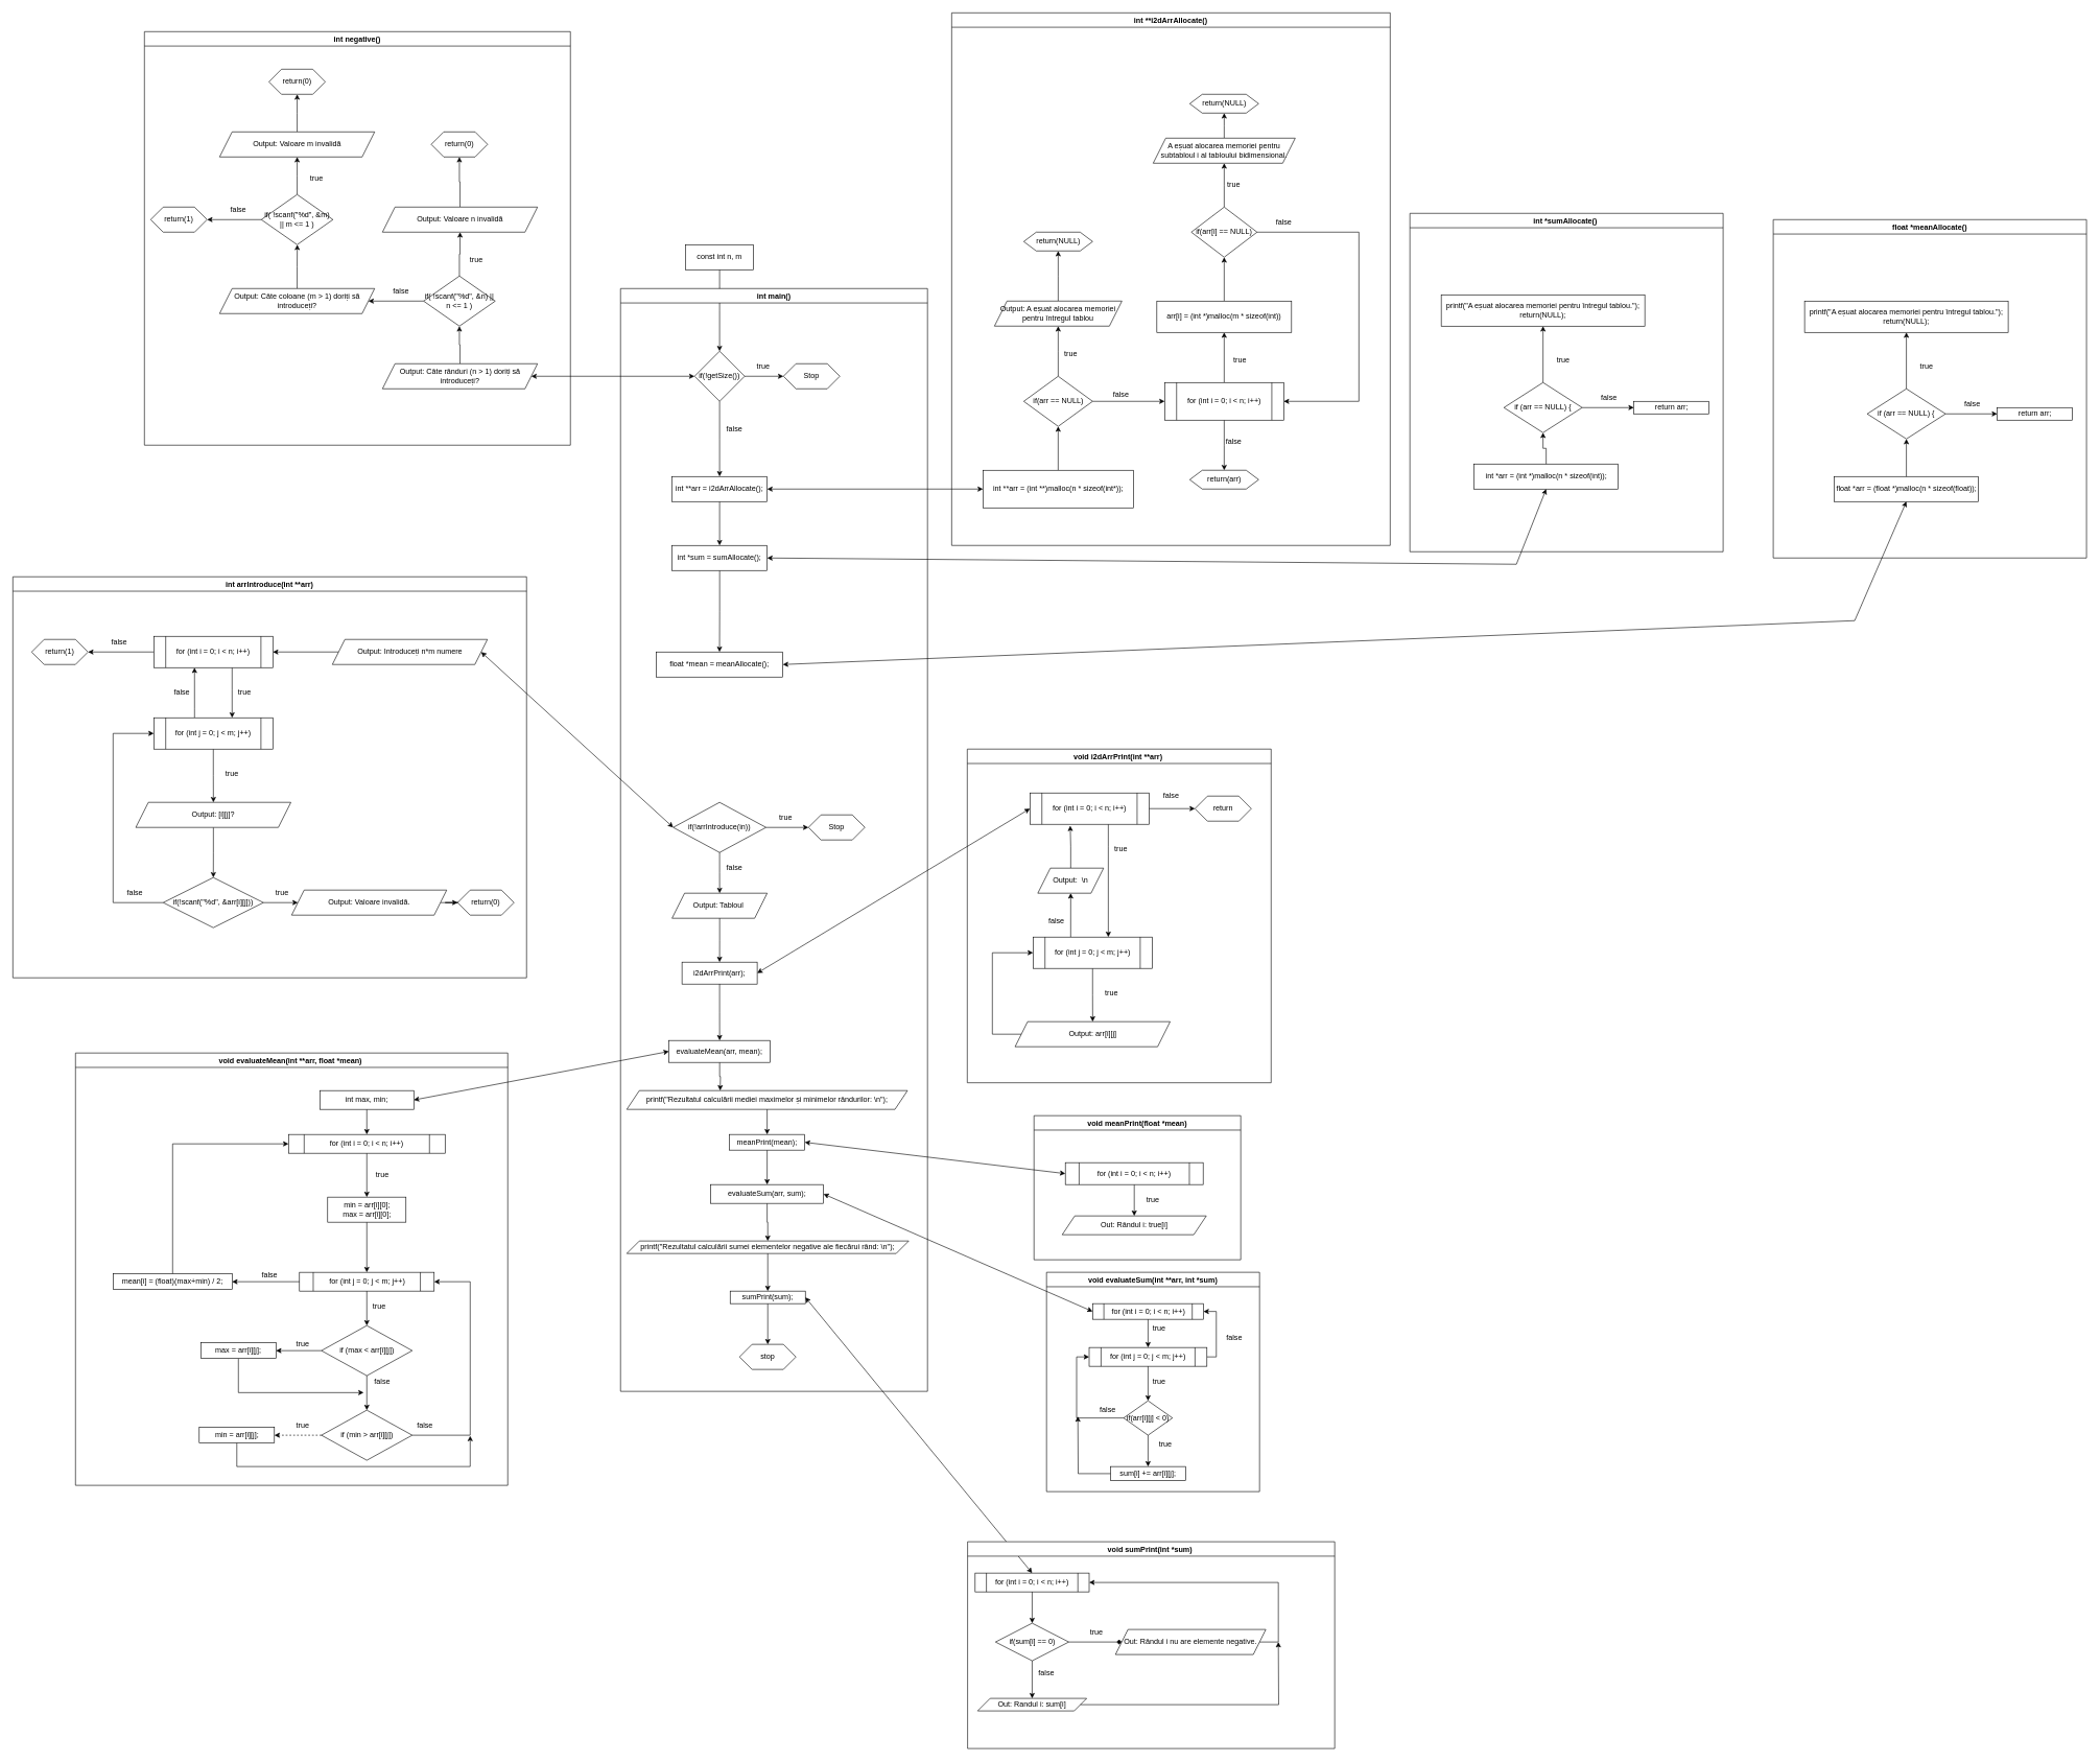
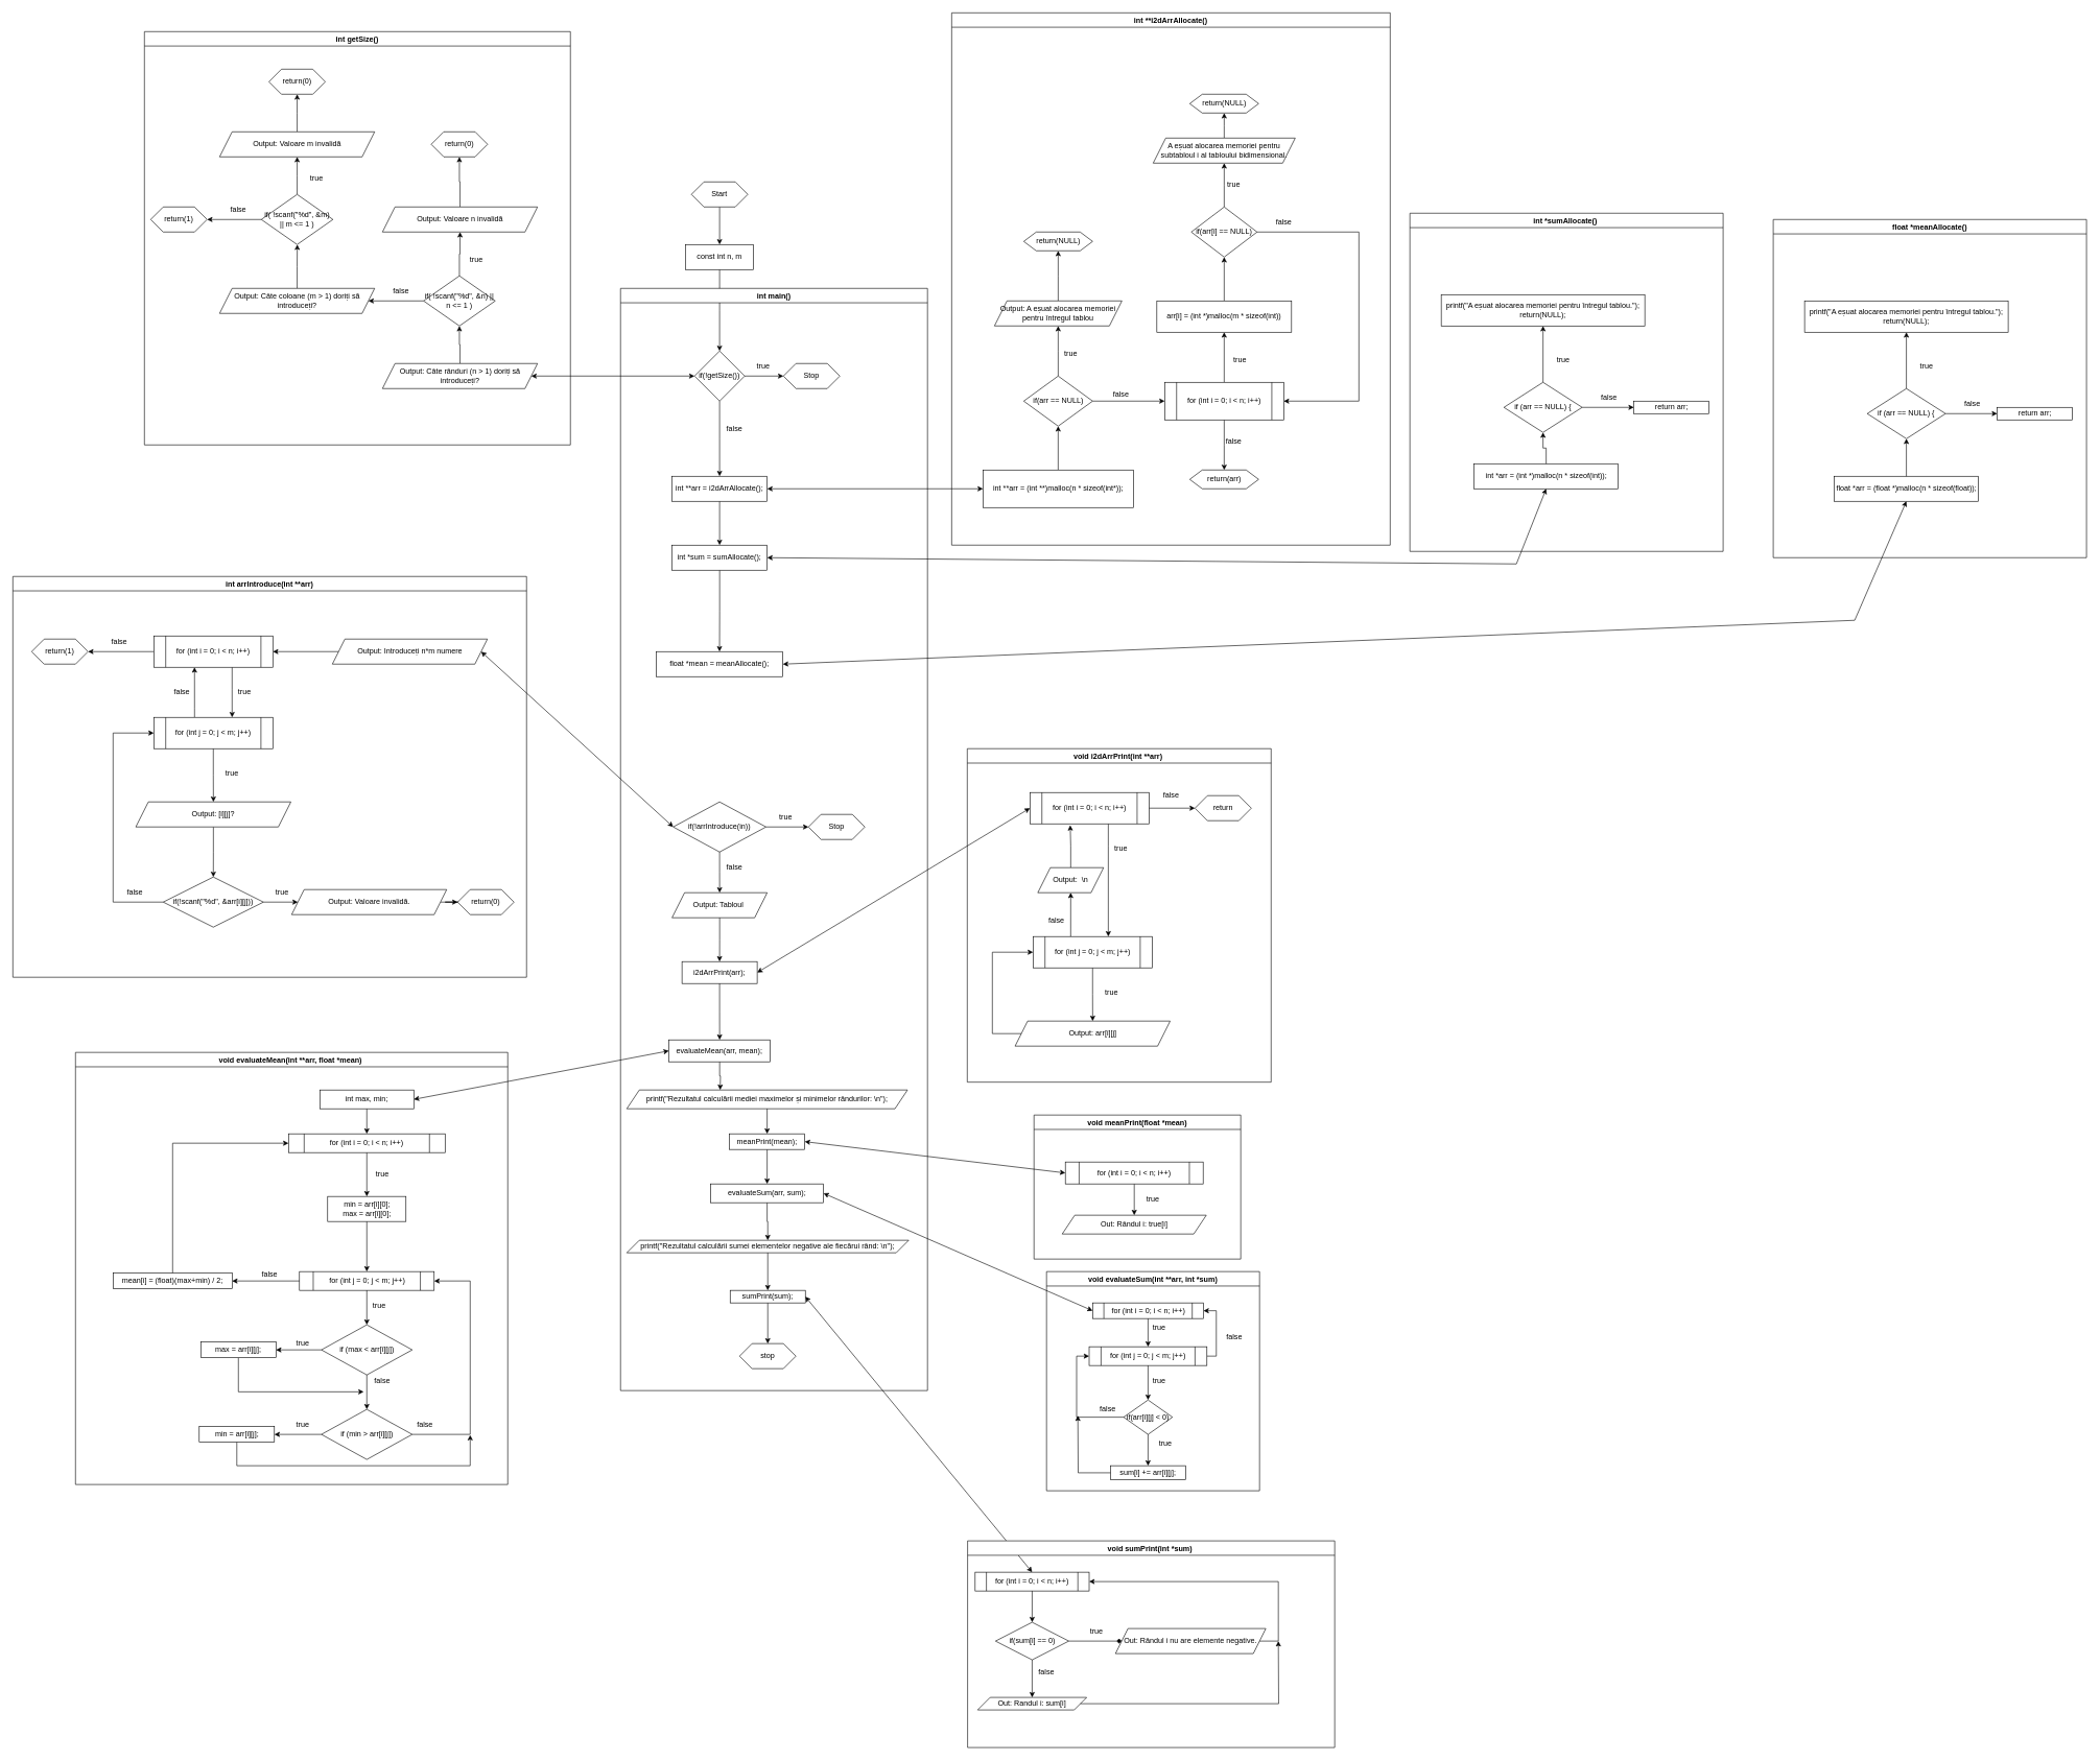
- <mxCell id="33" value="int negative()" style="swimlane;" parent="1" vertex="1"><mxGeometry x="230" y="50" width="680" height="660" as="geometry" /></mxCell>
+ <mxCell id="33" value="int getSize()" style="swimlane;" parent="1" vertex="1"><mxGeometry x="230" y="50" width="680" height="660" as="geometry" /></mxCell>
+ <mxCell id="3" value="Start" style="shape=hexagon;perimeter=hexagonPerimeter2;whiteSpace=wrap;html=1;fixedSize=1;hachureGap=4;pointerEvents=0;" parent="1" vertex="1"><mxGeometry x="1103.12" y="290" width="90" height="40" as="geometry" /></mxCell>
+ <mxCell id="2" style="edgeStyle=orthogonalEdgeStyle;rounded=0;orthogonalLoop=1;jettySize=auto;html=1;entryX=0.5;entryY=0;entryDx=0;entryDy=0;" parent="1" source="3" target="5" edge="1"><mxGeometry relative="1" as="geometry" /></mxCell>
- <mxCell id="174" value="" style="edgeStyle=orthogonalEdgeStyle;rounded=0;orthogonalLoop=1;jettySize=auto;html=1;exitX=0;exitY=0.5;exitDx=0;exitDy=0;dashed=1;" parent="157" source="168" target="173" edge="1"><mxGeometry relative="1" as="geometry"><mxPoint x="390" y="610" as="sourcePoint" /></mxGeometry></mxCell>
+ <mxCell id="174" value="" style="edgeStyle=orthogonalEdgeStyle;rounded=0;orthogonalLoop=1;jettySize=auto;html=1;exitX=0;exitY=0.5;exitDx=0;exitDy=0;" parent="157" source="168" target="173" edge="1"><mxGeometry relative="1" as="geometry"><mxPoint x="390" y="610" as="sourcePoint" /></mxGeometry></mxCell>
